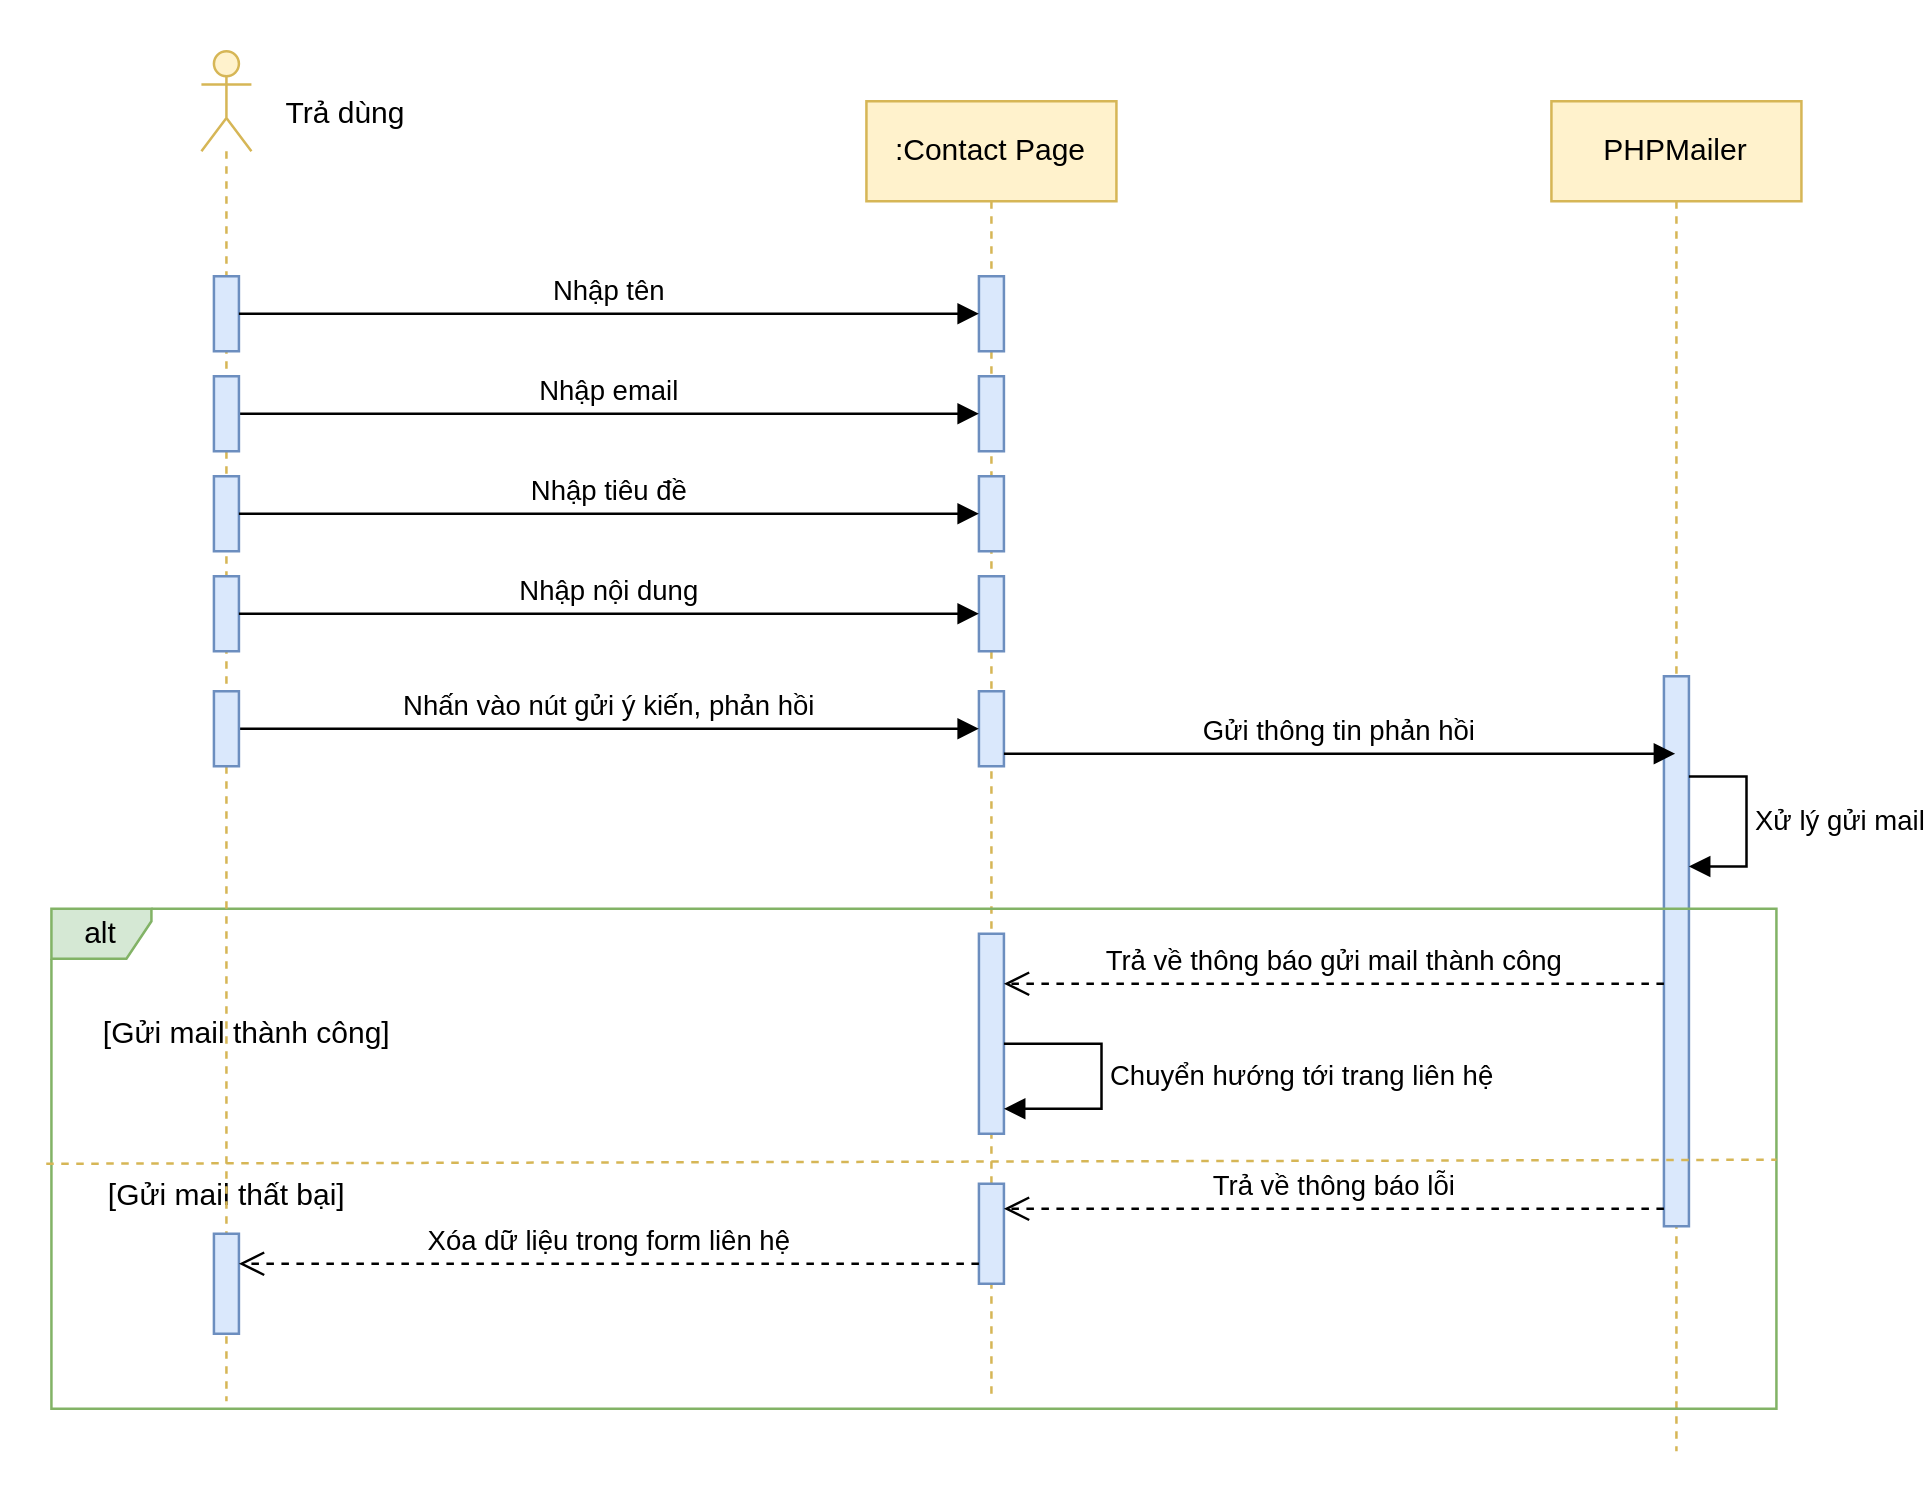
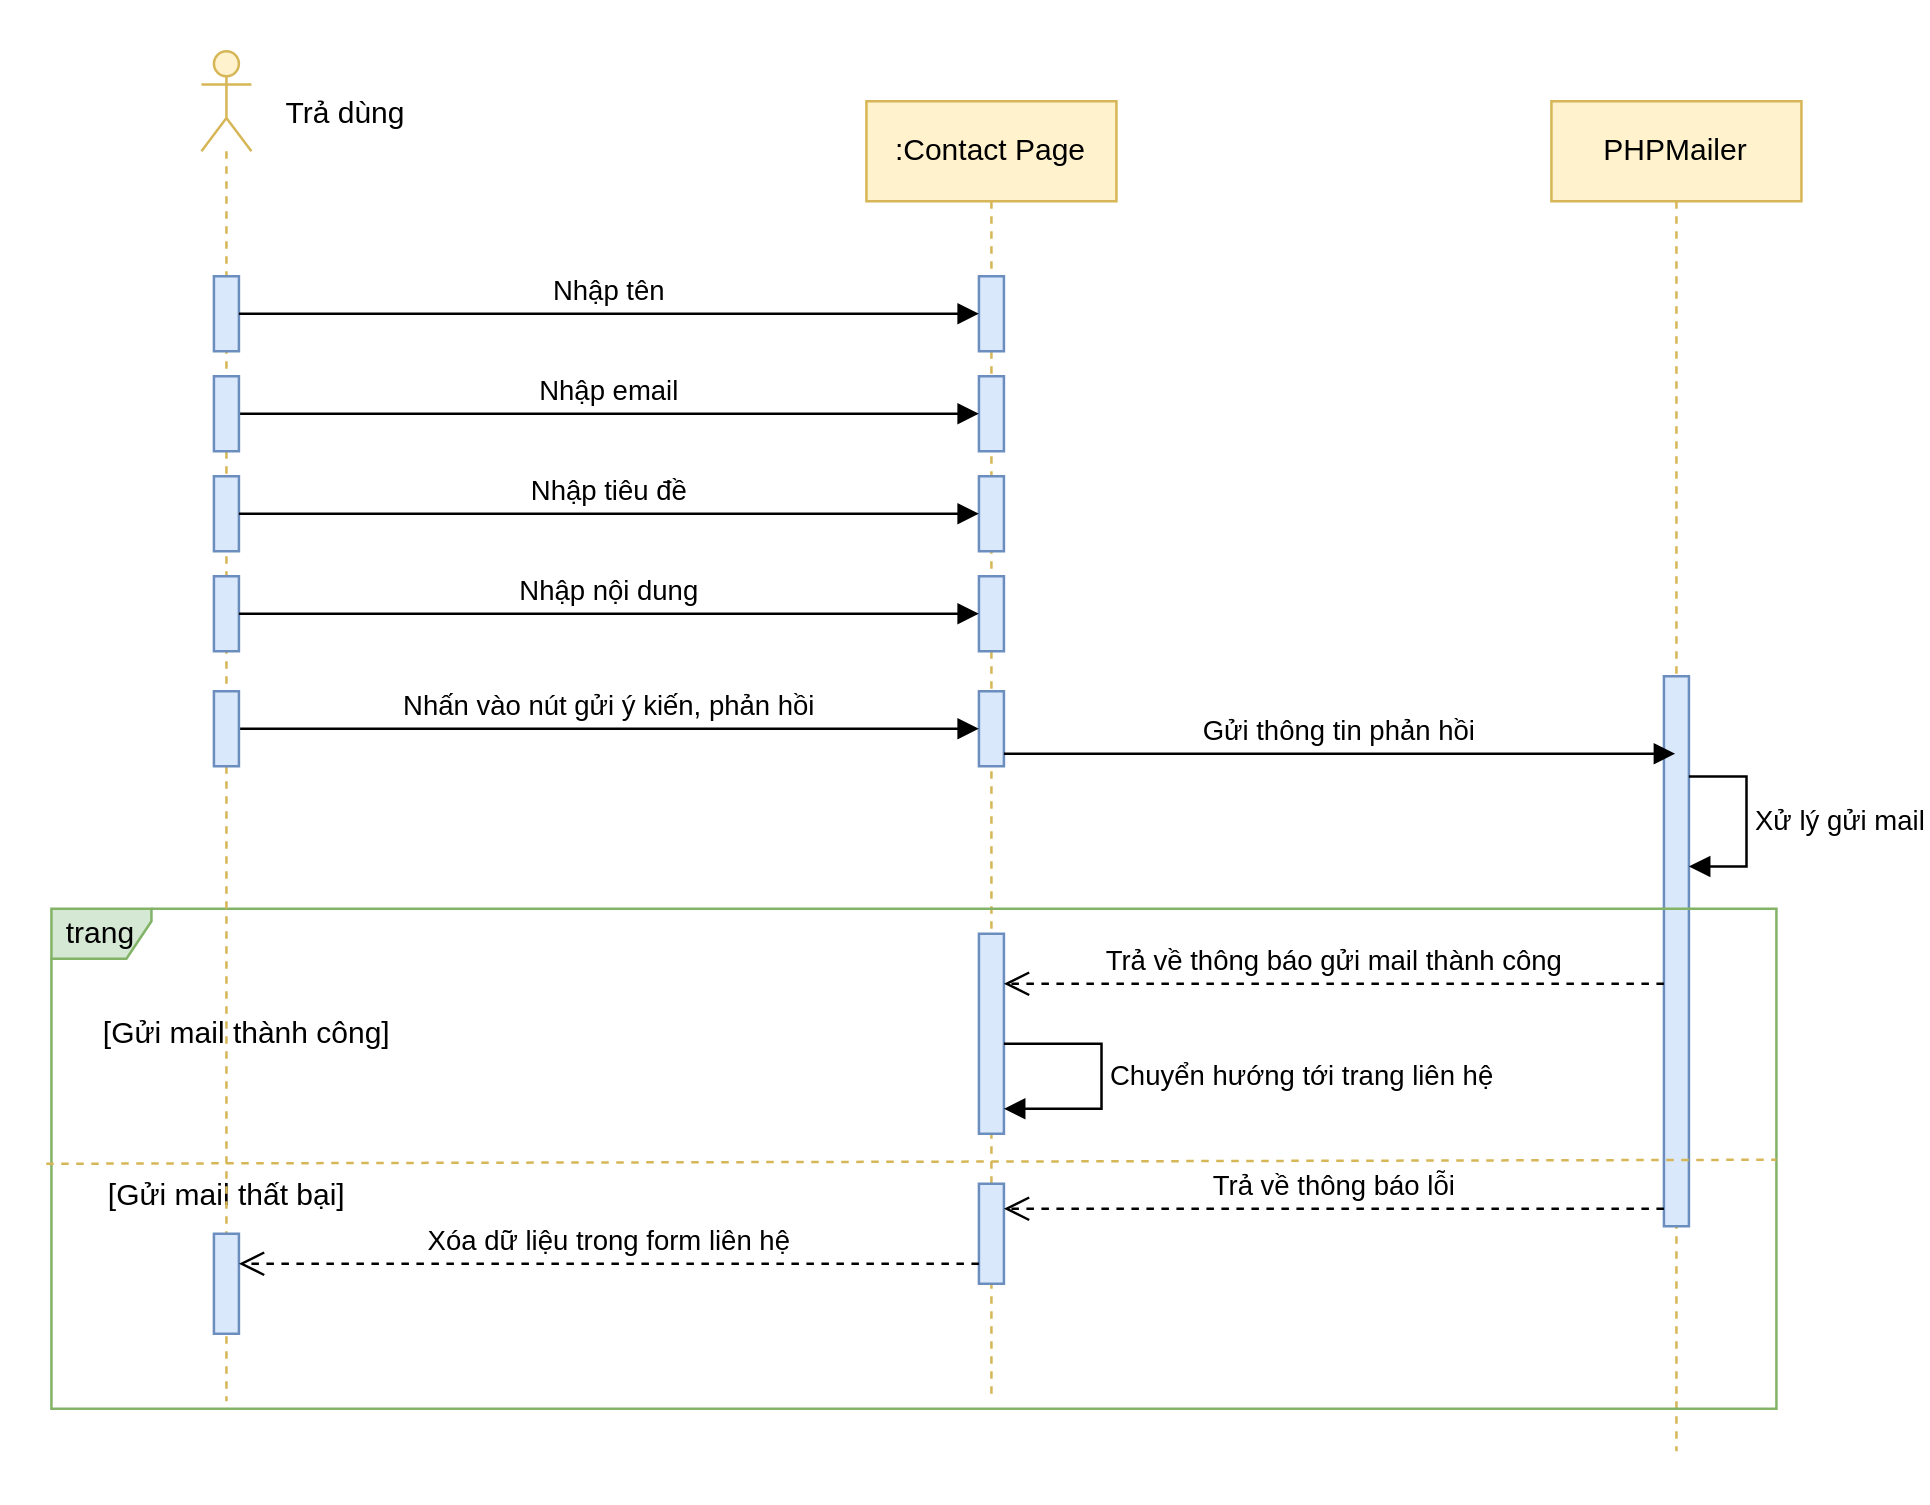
- <mxCell id="14" value="alt" style="shape=umlFrame;whiteSpace=wrap;html=1;pointerEvents=0;width=40;height=20;fillColor=#d5e8d4;strokeColor=#82b366;" vertex="1" parent="1"><mxGeometry x="20.07" y="363" width="690" height="200" as="geometry" /></mxCell>
+ <mxCell id="14" value="trang" style="shape=umlFrame;whiteSpace=wrap;html=1;pointerEvents=0;width=40;height=20;fillColor=#d5e8d4;strokeColor=#82b366;" vertex="1" parent="1"><mxGeometry x="20.07" y="363" width="690" height="200" as="geometry" /></mxCell>
